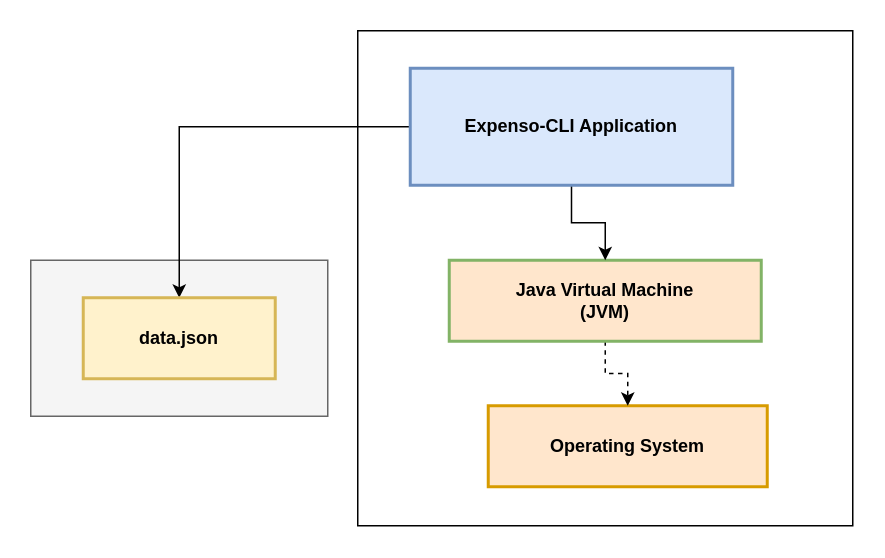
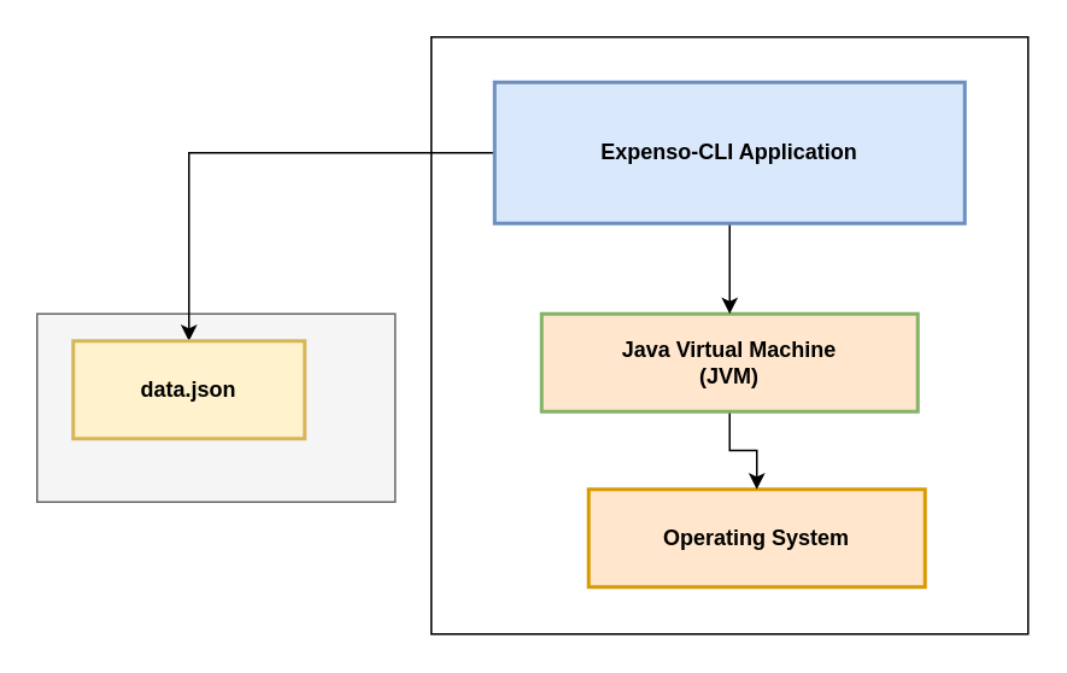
- <mxCell id="9" value="Expenso-CLI Application" style="whiteSpace=wrap;strokeWidth=2;fillColor=#dae8fc;strokeColor=#6c8ebf;fontStyle=1" vertex="1" parent="1"><mxGeometry x="273" y="45" width="215" height="78" as="geometry" /></mxCell>
+ <mxCell id="9" value="Expenso-CLI Application" style="whiteSpace=wrap;strokeWidth=2;fillColor=#dae8fc;strokeColor=#6c8ebf;fontStyle=1" vertex="1" parent="1"><mxGeometry x="273" y="45" width="260" height="78" as="geometry" /></mxCell>
- <mxCell id="10" value="data.json" style="whiteSpace=wrap;strokeWidth=2;fillColor=#fff2cc;strokeColor=#d6b656;fontStyle=1" vertex="1" parent="1"><mxGeometry x="55" y="198" width="128" height="54" as="geometry" /></mxCell>
+ <mxCell id="10" value="data.json" style="whiteSpace=wrap;strokeWidth=2;fillColor=#fff2cc;strokeColor=#d6b656;fontStyle=1" vertex="1" parent="1"><mxGeometry x="40" y="188" width="128" height="54" as="geometry" /></mxCell>
- <mxCell id="5" style="edgeStyle=orthogonalEdgeStyle;rounded=0;orthogonalLoop=1;jettySize=auto;html=1;exitX=0.5;exitY=1;exitDx=0;exitDy=0;entryX=0.5;entryY=0;entryDx=0;entryDy=0;fontStyle=1;dashed=1;" edge="1" parent="1" source="6" target="4"><mxGeometry relative="1" as="geometry" /></mxCell>
+ <mxCell id="5" style="edgeStyle=orthogonalEdgeStyle;rounded=0;orthogonalLoop=1;jettySize=auto;html=1;exitX=0.5;exitY=1;exitDx=0;exitDy=0;entryX=0.5;entryY=0;entryDx=0;entryDy=0;fontStyle=1" edge="1" parent="1" source="6" target="4"><mxGeometry relative="1" as="geometry" /></mxCell>
